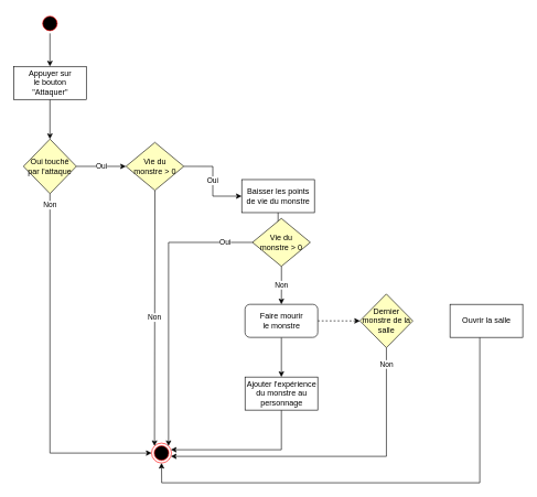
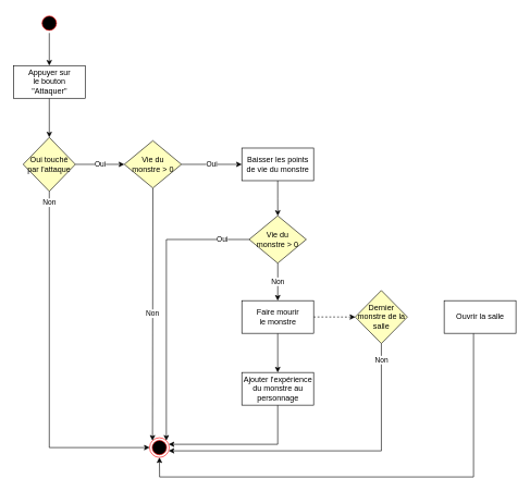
- <mxCell id="14" value="Baisser les points&lt;br&gt;de vie du monstre" style="html=1;" vertex="1" parent="1"><mxGeometry x="365" y="271.25" width="110" height="50" as="geometry" /></mxCell>
+ <mxCell id="14" value="Baisser les points&lt;br&gt;de vie du monstre" style="html=1;" vertex="1" parent="1"><mxGeometry x="370" y="226.25" width="110" height="50" as="geometry" /></mxCell>
- <mxCell id="20" value="Faire mourir&lt;br&gt;le monstre" style="html=1;rounded=1;" vertex="1" parent="1"><mxGeometry x="370" y="460" width="110" height="50" as="geometry" /></mxCell>
+ <mxCell id="20" value="Faire mourir&lt;br&gt;le monstre" style="html=1;" vertex="1" parent="1"><mxGeometry x="370" y="460" width="110" height="50" as="geometry" /></mxCell>
